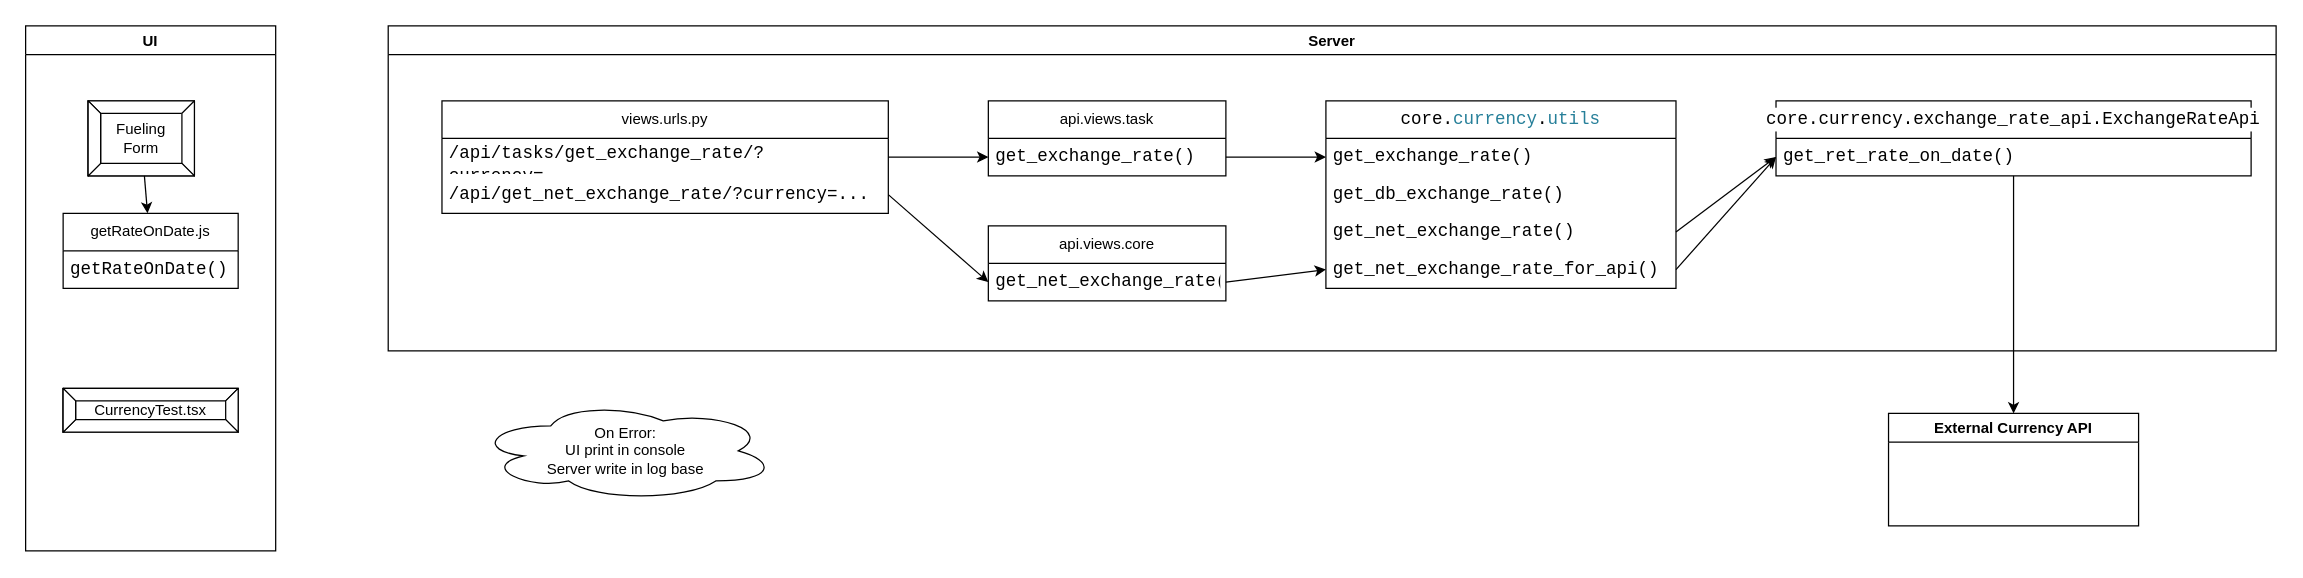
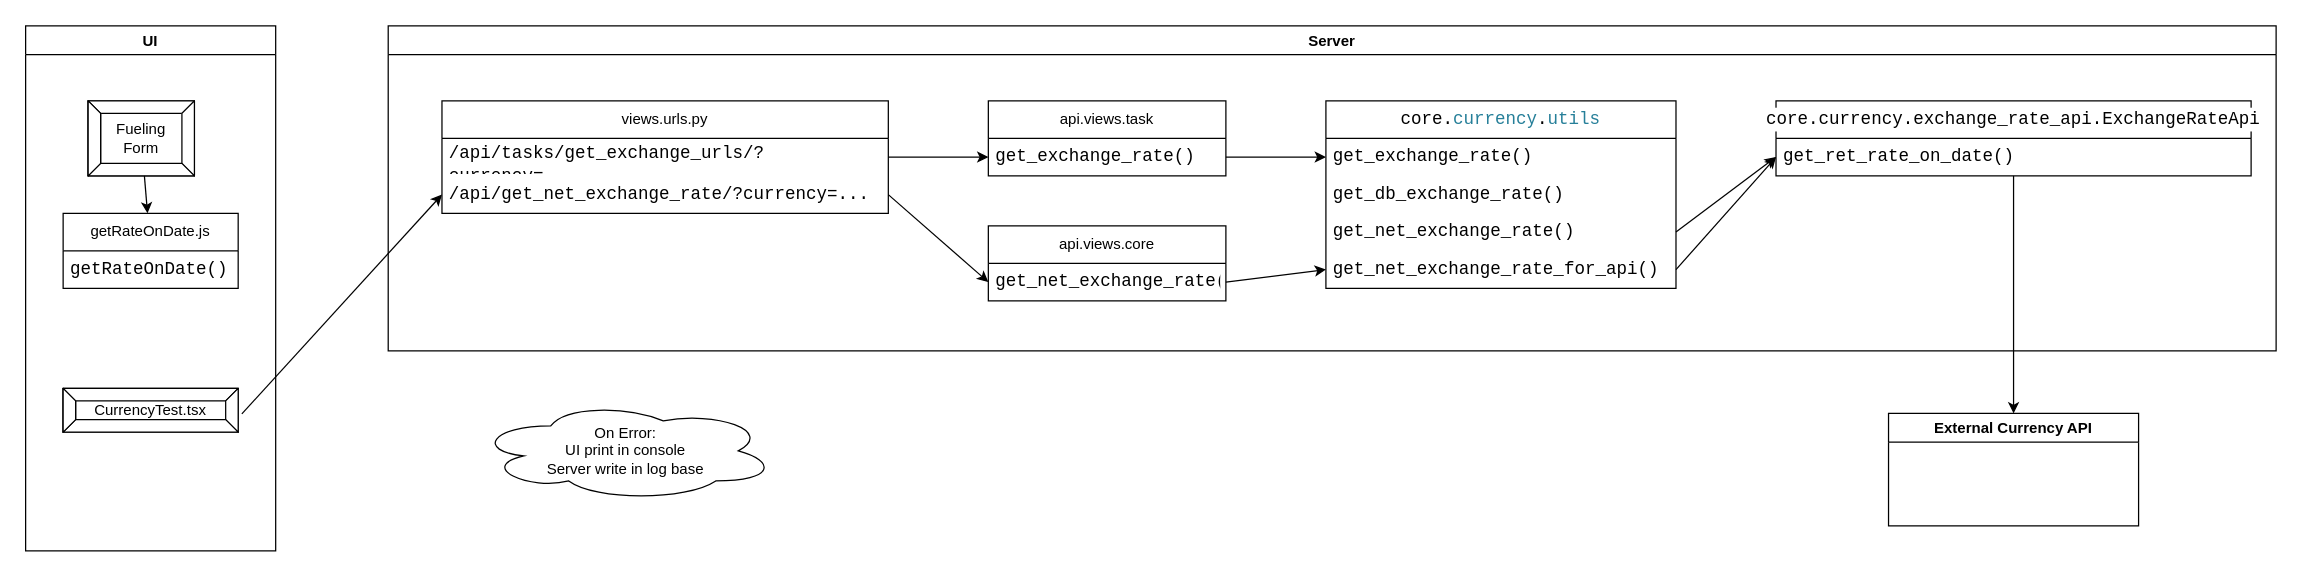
- <mxCell id="10" value="&lt;div style=&quot;background-color: rgb(255, 255, 255); font-family: Consolas, &amp;quot;Courier New&amp;quot;, monospace; font-size: 14px; line-height: 19px;&quot;&gt;/api/tasks/get_exchange_rate/?currency=&lt;font color=&quot;#0000ff&quot;&gt;...&lt;/font&gt;&lt;/div&gt;" style="text;strokeColor=none;fillColor=none;align=left;verticalAlign=middle;spacingLeft=4;spacingRight=4;overflow=hidden;points=[[0,0.5],[1,0.5]];portConstraint=eastwest;rotatable=0;whiteSpace=wrap;html=1;" vertex="1" parent="9"><mxGeometry y="30" width="357" height="30" as="geometry" /></mxCell>
+ <mxCell id="10" value="&lt;div style=&quot;background-color: rgb(255, 255, 255); font-family: Consolas, &amp;quot;Courier New&amp;quot;, monospace; font-size: 14px; line-height: 19px;&quot;&gt;/api/tasks/get_exchange_urls/?currency=&lt;font color=&quot;#0000ff&quot;&gt;...&lt;/font&gt;&lt;/div&gt;" style="text;strokeColor=none;fillColor=none;align=left;verticalAlign=middle;spacingLeft=4;spacingRight=4;overflow=hidden;points=[[0,0.5],[1,0.5]];portConstraint=eastwest;rotatable=0;whiteSpace=wrap;html=1;" vertex="1" parent="9"><mxGeometry y="30" width="357" height="30" as="geometry" /></mxCell>
+ <mxCell id="32" value="" style="endArrow=classic;html=1;rounded=0;entryX=0;entryY=0.5;entryDx=0;entryDy=0;exitX=1.021;exitY=0.583;exitDx=0;exitDy=0;exitPerimeter=0;" edge="1" parent="1" source="7" target="11"><mxGeometry width="50" height="50" relative="1" as="geometry"><mxPoint x="150" y="340" as="sourcePoint" /><mxPoint x="550" y="190" as="targetPoint" /></mxGeometry></mxCell>
